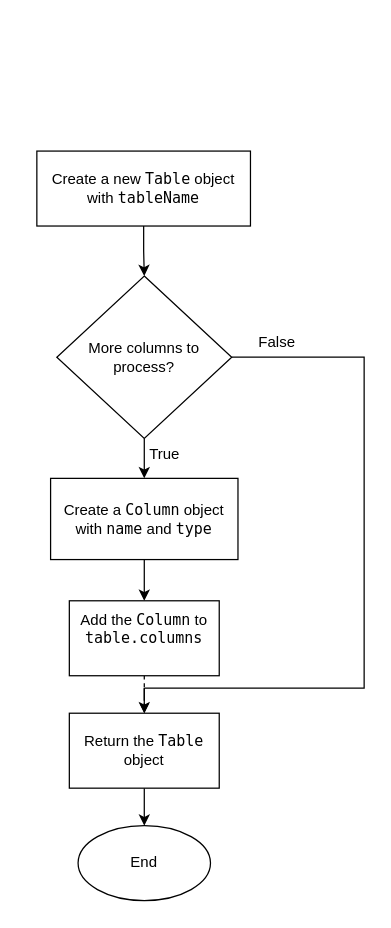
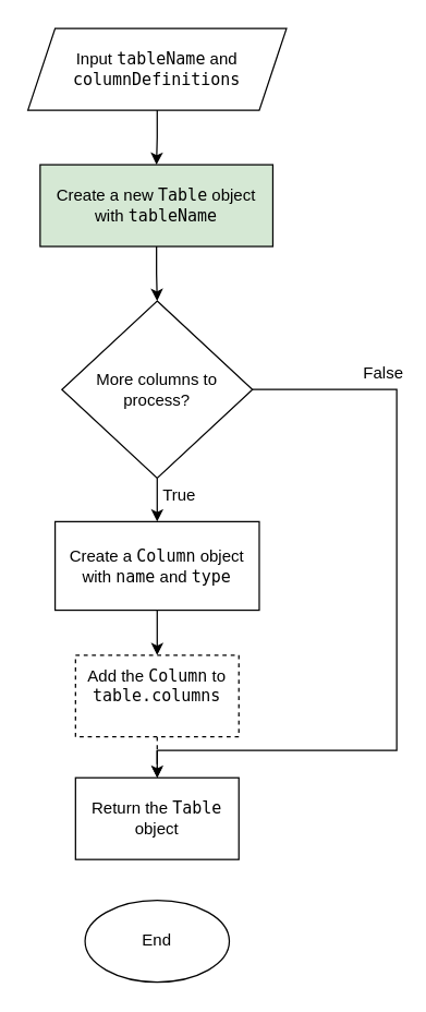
+ <mxCell id="3" value="Input &lt;code&gt;tableName&lt;/code&gt; and &lt;code&gt;columnDefinitions&lt;/code&gt;" style="shape=parallelogram;perimeter=parallelogramPerimeter;whiteSpace=wrap;html=1;fixedSize=1;" vertex="1" parent="1"><mxGeometry x="20" y="20" width="190" height="60" as="geometry" /></mxCell>
+ <mxCell id="2" value="" style="edgeStyle=orthogonalEdgeStyle;rounded=0;orthogonalLoop=1;jettySize=auto;html=1;" edge="1" parent="1" source="3" target="5"><mxGeometry relative="1" as="geometry" /></mxCell>
- <mxCell id="5" value="Create a new &lt;code&gt;Table&lt;/code&gt; object with &lt;code&gt;tableName&lt;/code&gt;" style="rounded=0;whiteSpace=wrap;html=1;" vertex="1" parent="1"><mxGeometry x="29" y="120" width="171" height="60" as="geometry" /></mxCell>
+ <mxCell id="5" value="Create a new &lt;code&gt;Table&lt;/code&gt; object with &lt;code&gt;tableName&lt;/code&gt;" style="rounded=0;whiteSpace=wrap;html=1;fillColor=#d5e8d4;" vertex="1" parent="1"><mxGeometry x="29" y="120" width="171" height="60" as="geometry" /></mxCell>
- <mxCell id="17" value="False" style="text;html=1;align=center;verticalAlign=middle;resizable=0;points=[];autosize=1;strokeColor=none;fillColor=none;" vertex="1" parent="1"><mxGeometry x="196" y="258" width="50" height="30" as="geometry" /></mxCell>
+ <mxCell id="17" value="False" style="text;html=1;align=center;verticalAlign=middle;resizable=0;points=[];autosize=1;strokeColor=none;fillColor=none;" vertex="1" parent="1"><mxGeometry x="256" y="258" width="50" height="30" as="geometry" /></mxCell>
- <mxCell id="12" value="&#10;Add the &lt;code&gt;Column&lt;/code&gt; to &lt;code&gt;table.columns&lt;/code&gt;&#10;&#10;" style="rounded=0;whiteSpace=wrap;html=1;" vertex="1" parent="1"><mxGeometry x="55" y="480" width="120" height="60" as="geometry" /></mxCell>
+ <mxCell id="12" value="&#10;Add the &lt;code&gt;Column&lt;/code&gt; to &lt;code&gt;table.columns&lt;/code&gt;&#10;&#10;" style="rounded=0;whiteSpace=wrap;html=1;dashed=1;" vertex="1" parent="1"><mxGeometry x="55" y="480" width="120" height="60" as="geometry" /></mxCell>
- <mxCell id="13" value="" style="edgeStyle=orthogonalEdgeStyle;rounded=0;orthogonalLoop=1;jettySize=auto;html=1;" edge="1" parent="1" source="14" target="15"><mxGeometry relative="1" as="geometry" /></mxCell>
